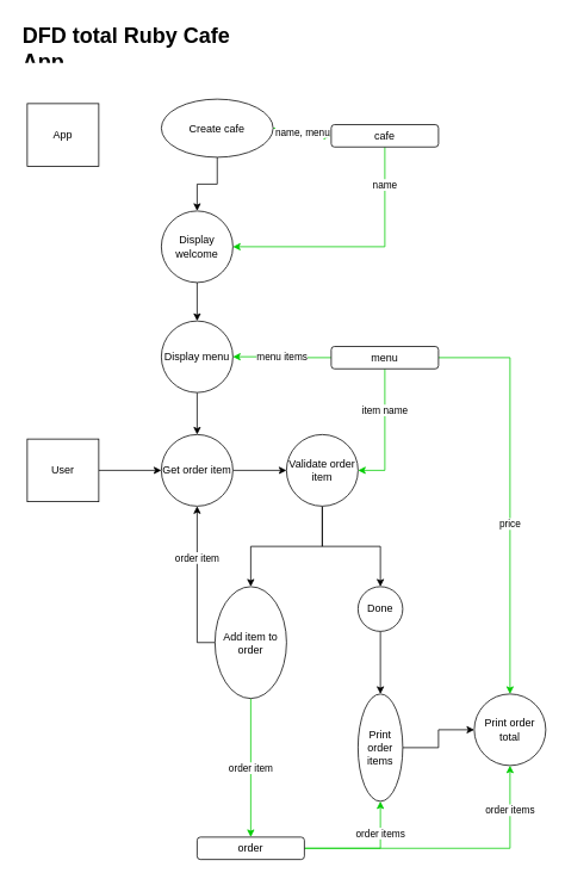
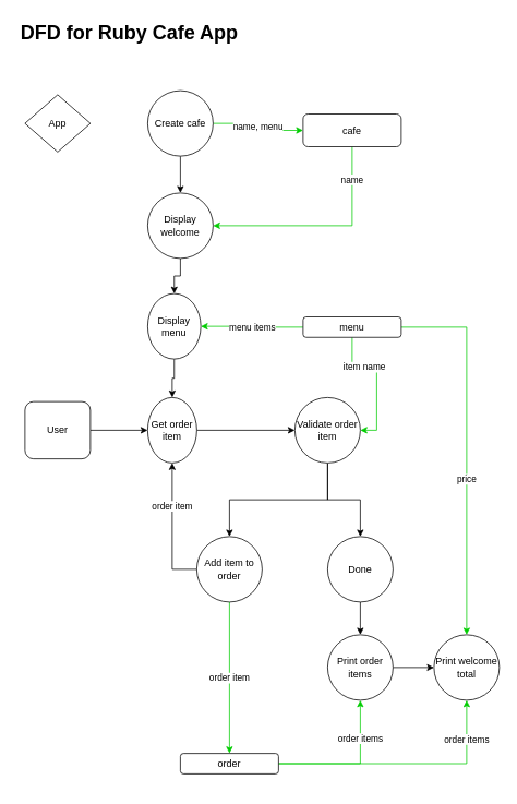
- <mxCell id="2" value="&lt;h1&gt;DFD total Ruby Cafe App&lt;/h1&gt;" style="text;html=1;strokeColor=none;fillColor=none;spacing=5;spacingTop=-20;whiteSpace=wrap;overflow=hidden;rounded=0;" vertex="1" parent="1"><mxGeometry x="20" y="20" width="280" height="50" as="geometry" /></mxCell>
+ <mxCell id="2" value="&lt;h1&gt;DFD for Ruby Cafe App&lt;/h1&gt;" style="text;html=1;strokeColor=none;fillColor=none;spacing=5;spacingTop=-20;whiteSpace=wrap;overflow=hidden;rounded=0;" vertex="1" parent="1"><mxGeometry x="20" y="20" width="280" height="50" as="geometry" /></mxCell>
- <mxCell id="6" value="Create cafe" style="ellipse;whiteSpace=wrap;html=1;aspect=fixed;" vertex="1" parent="1"><mxGeometry x="180" y="110" width="125" height="65" as="geometry" /></mxCell>
+ <mxCell id="6" value="Create cafe" style="ellipse;whiteSpace=wrap;html=1;aspect=fixed;" vertex="1" parent="1"><mxGeometry x="180" y="110" width="80" height="80" as="geometry" /></mxCell>
- <mxCell id="3" value="App" style="rounded=0;whiteSpace=wrap;html=1;" vertex="1" parent="1"><mxGeometry x="30" y="115" width="80" height="70" as="geometry" /></mxCell>
+ <mxCell id="3" value="App" style="rhombus;whiteSpace=wrap;html=1;" vertex="1" parent="1"><mxGeometry x="30" y="115" width="80" height="70" as="geometry" /></mxCell>
- <mxCell id="8" value="cafe" style="whiteSpace=wrap;html=1;rounded=1;" vertex="1" parent="1"><mxGeometry x="370" y="138.5" width="120" height="25" as="geometry" /></mxCell>
+ <mxCell id="8" value="cafe" style="whiteSpace=wrap;html=1;rounded=1;" vertex="1" parent="1"><mxGeometry x="370" y="138.5" width="120" height="40" as="geometry" /></mxCell>
- <mxCell id="12" value="Display menu" style="ellipse;whiteSpace=wrap;html=1;aspect=fixed;" vertex="1" parent="1"><mxGeometry x="180" y="358" width="80" height="80" as="geometry" /></mxCell>
+ <mxCell id="12" value="Display menu" style="ellipse;whiteSpace=wrap;html=1;aspect=fixed;" vertex="1" parent="1"><mxGeometry x="180" y="358" width="65" height="80" as="geometry" /></mxCell>
- <mxCell id="23" value="User" style="rounded=0;whiteSpace=wrap;html=1;" vertex="1" parent="1"><mxGeometry x="30" y="490" width="80" height="70" as="geometry" /></mxCell>
+ <mxCell id="23" value="User" style="whiteSpace=wrap;html=1;rounded=1;" vertex="1" parent="1"><mxGeometry x="30" y="490" width="80" height="70" as="geometry" /></mxCell>
- <mxCell id="18" value="Get order item" style="ellipse;whiteSpace=wrap;html=1;aspect=fixed;" vertex="1" parent="1"><mxGeometry x="180" y="485" width="80" height="80" as="geometry" /></mxCell>
+ <mxCell id="18" value="Get order item" style="ellipse;whiteSpace=wrap;html=1;aspect=fixed;" vertex="1" parent="1"><mxGeometry x="180" y="485" width="60" height="80" as="geometry" /></mxCell>
- <mxCell id="21" value="Validate order item" style="ellipse;whiteSpace=wrap;html=1;aspect=fixed;" vertex="1" parent="1"><mxGeometry x="320" y="485" width="80" height="80" as="geometry" /></mxCell>
+ <mxCell id="21" value="Validate order item" style="ellipse;whiteSpace=wrap;html=1;aspect=fixed;" vertex="1" parent="1"><mxGeometry x="360" y="485" width="80" height="80" as="geometry" /></mxCell>
- <mxCell id="25" value="Done" style="ellipse;whiteSpace=wrap;html=1;aspect=fixed;rounded=1;" vertex="1" parent="1"><mxGeometry x="400" y="655" width="50" height="50" as="geometry" /></mxCell>
+ <mxCell id="25" value="Done" style="ellipse;whiteSpace=wrap;html=1;aspect=fixed;rounded=1;" vertex="1" parent="1"><mxGeometry x="400" y="655" width="80" height="80" as="geometry" /></mxCell>
- <mxCell id="28" value="Add item to order" style="ellipse;whiteSpace=wrap;html=1;aspect=fixed;rounded=1;" vertex="1" parent="1"><mxGeometry x="240" y="655" width="80" height="125" as="geometry" /></mxCell>
+ <mxCell id="28" value="Add item to order" style="ellipse;whiteSpace=wrap;html=1;aspect=fixed;rounded=1;" vertex="1" parent="1"><mxGeometry x="240" y="655" width="80" height="80" as="geometry" /></mxCell>
- <mxCell id="31" value="Print order total" style="ellipse;whiteSpace=wrap;html=1;aspect=fixed;rounded=1;" vertex="1" parent="1"><mxGeometry x="530" y="775" width="80" height="80" as="geometry" /></mxCell>
+ <mxCell id="31" value="Print welcome total" style="ellipse;whiteSpace=wrap;html=1;aspect=fixed;rounded=1;" vertex="1" parent="1"><mxGeometry x="530" y="775" width="80" height="80" as="geometry" /></mxCell>
- <mxCell id="30" value="Print order items" style="ellipse;whiteSpace=wrap;html=1;aspect=fixed;rounded=1;" vertex="1" parent="1"><mxGeometry x="400" y="775" width="50" height="120" as="geometry" /></mxCell>
+ <mxCell id="30" value="Print order items" style="ellipse;whiteSpace=wrap;html=1;aspect=fixed;rounded=1;" vertex="1" parent="1"><mxGeometry x="400" y="775" width="80" height="80" as="geometry" /></mxCell>
- <mxCell id="34" value="order" style="whiteSpace=wrap;html=1;rounded=1;" vertex="1" parent="1"><mxGeometry x="220" y="935" width="120" height="25" as="geometry" /></mxCell>
+ <mxCell id="34" value="order" style="whiteSpace=wrap;html=1;rounded=1;" vertex="1" parent="1"><mxGeometry x="220" y="920" width="120" height="25" as="geometry" /></mxCell>
